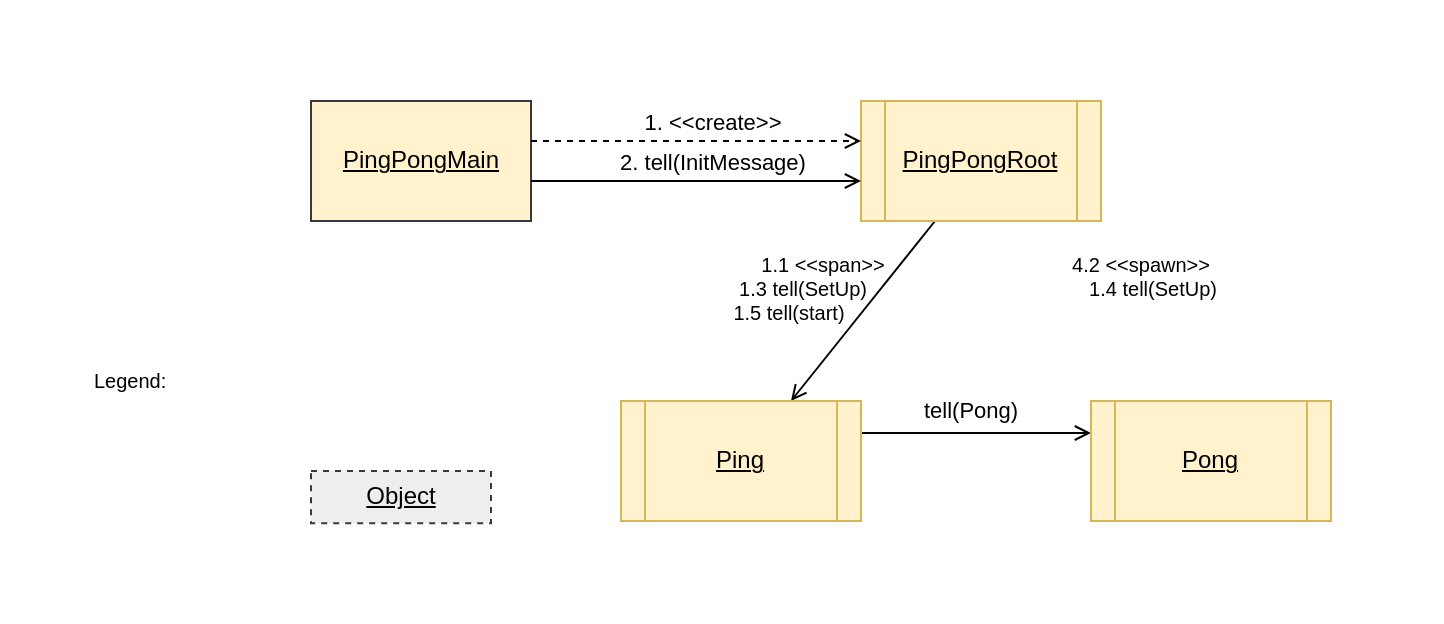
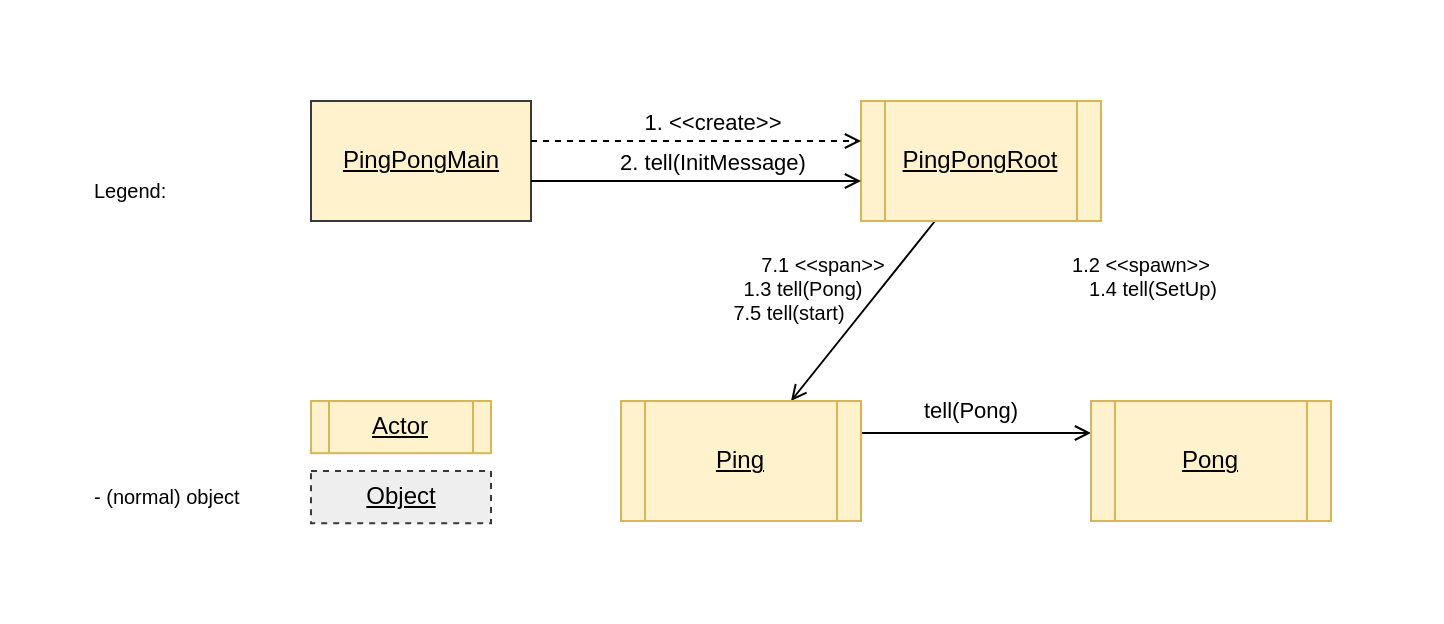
- <mxCell id="12" value="&lt;div style=&quot;font-size: 10px;&quot;&gt;1.1 &amp;lt;&amp;lt;span&amp;gt;&amp;gt;&lt;/div&gt;" style="text;html=1;resizable=0;autosize=1;align=center;verticalAlign=middle;points=[];fillColor=none;strokeColor=none;rounded=0;fontSize=10;" parent="1" vertex="1"><mxGeometry x="371" y="122" width="80" height="20" as="geometry" /></mxCell>
+ <mxCell id="12" value="&lt;div style=&quot;font-size: 10px;&quot;&gt;7.1 &amp;lt;&amp;lt;span&amp;gt;&amp;gt;&lt;/div&gt;" style="text;html=1;resizable=0;autosize=1;align=center;verticalAlign=middle;points=[];fillColor=none;strokeColor=none;rounded=0;fontSize=10;" parent="1" vertex="1"><mxGeometry x="371" y="122" width="80" height="20" as="geometry" /></mxCell>
- <mxCell id="17" value="&lt;div&gt;4.2 &amp;lt;&amp;lt;spawn&amp;gt;&amp;gt;&lt;/div&gt;" style="text;html=1;resizable=0;autosize=1;align=center;verticalAlign=middle;points=[];fillColor=none;strokeColor=none;rounded=0;fontSize=10;" parent="1" vertex="1"><mxGeometry x="530" y="122" width="80" height="20" as="geometry" /></mxCell>
+ <mxCell id="17" value="&lt;div&gt;1.2 &amp;lt;&amp;lt;spawn&amp;gt;&amp;gt;&lt;/div&gt;" style="text;html=1;resizable=0;autosize=1;align=center;verticalAlign=middle;points=[];fillColor=none;strokeColor=none;rounded=0;fontSize=10;" parent="1" vertex="1"><mxGeometry x="530" y="122" width="80" height="20" as="geometry" /></mxCell>
- <mxCell id="13" value="&lt;div style=&quot;font-size: 10px;&quot;&gt;1.3 tell(SetUp)&lt;/div&gt;" style="text;html=1;resizable=0;autosize=1;align=center;verticalAlign=middle;points=[];fillColor=none;strokeColor=none;rounded=0;fontSize=10;" parent="1" vertex="1"><mxGeometry x="361" y="134" width="80" height="20" as="geometry" /></mxCell>
+ <mxCell id="13" value="&lt;div style=&quot;font-size: 10px;&quot;&gt;1.3 tell(Pong)&lt;/div&gt;" style="text;html=1;resizable=0;autosize=1;align=center;verticalAlign=middle;points=[];fillColor=none;strokeColor=none;rounded=0;fontSize=10;" parent="1" vertex="1"><mxGeometry x="361" y="134" width="80" height="20" as="geometry" /></mxCell>
- <mxCell id="14" value="&lt;div style=&quot;font-size: 10px;&quot;&gt;1.5 tell(start)&lt;/div&gt;" style="text;html=1;resizable=0;autosize=1;align=center;verticalAlign=middle;points=[];fillColor=none;strokeColor=none;rounded=0;fontSize=10;" parent="1" vertex="1"><mxGeometry x="359" y="146" width="70" height="20" as="geometry" /></mxCell>
+ <mxCell id="14" value="&lt;div style=&quot;font-size: 10px;&quot;&gt;7.5 tell(start)&lt;/div&gt;" style="text;html=1;resizable=0;autosize=1;align=center;verticalAlign=middle;points=[];fillColor=none;strokeColor=none;rounded=0;fontSize=10;" parent="1" vertex="1"><mxGeometry x="359" y="146" width="70" height="20" as="geometry" /></mxCell>
- <mxCell id="15" value="Legend:" style="text;html=1;resizable=0;autosize=1;align=left;verticalAlign=middle;points=[];fillColor=none;strokeColor=none;rounded=0;fontSize=10;" parent="1" vertex="1"><mxGeometry x="45" y="180" width="50" height="20" as="geometry" /></mxCell>
+ <mxCell id="15" value="Legend:" style="text;html=1;resizable=0;autosize=1;align=left;verticalAlign=middle;points=[];fillColor=none;strokeColor=none;rounded=0;fontSize=10;" parent="1" vertex="1"><mxGeometry x="45" y="85" width="50" height="20" as="geometry" /></mxCell>
+ <mxCell id="11" value="&lt;u&gt;Actor&lt;/u&gt;" style="shape=process;whiteSpace=wrap;html=1;backgroundOutline=1;fillColor=#fff2cc;strokeColor=#d6b656;" parent="9" vertex="1"><mxGeometry x="120" width="90" height="26.093" as="geometry" /></mxCell>
+ <mxCell id="16" value="&lt;div&gt;- (normal) object&lt;br&gt;&lt;/div&gt;" style="text;html=1;resizable=0;autosize=1;align=left;verticalAlign=middle;points=[];fillColor=none;strokeColor=none;rounded=0;fontSize=10;" parent="1" vertex="1"><mxGeometry x="45" y="238" width="90" height="20" as="geometry" /></mxCell>
